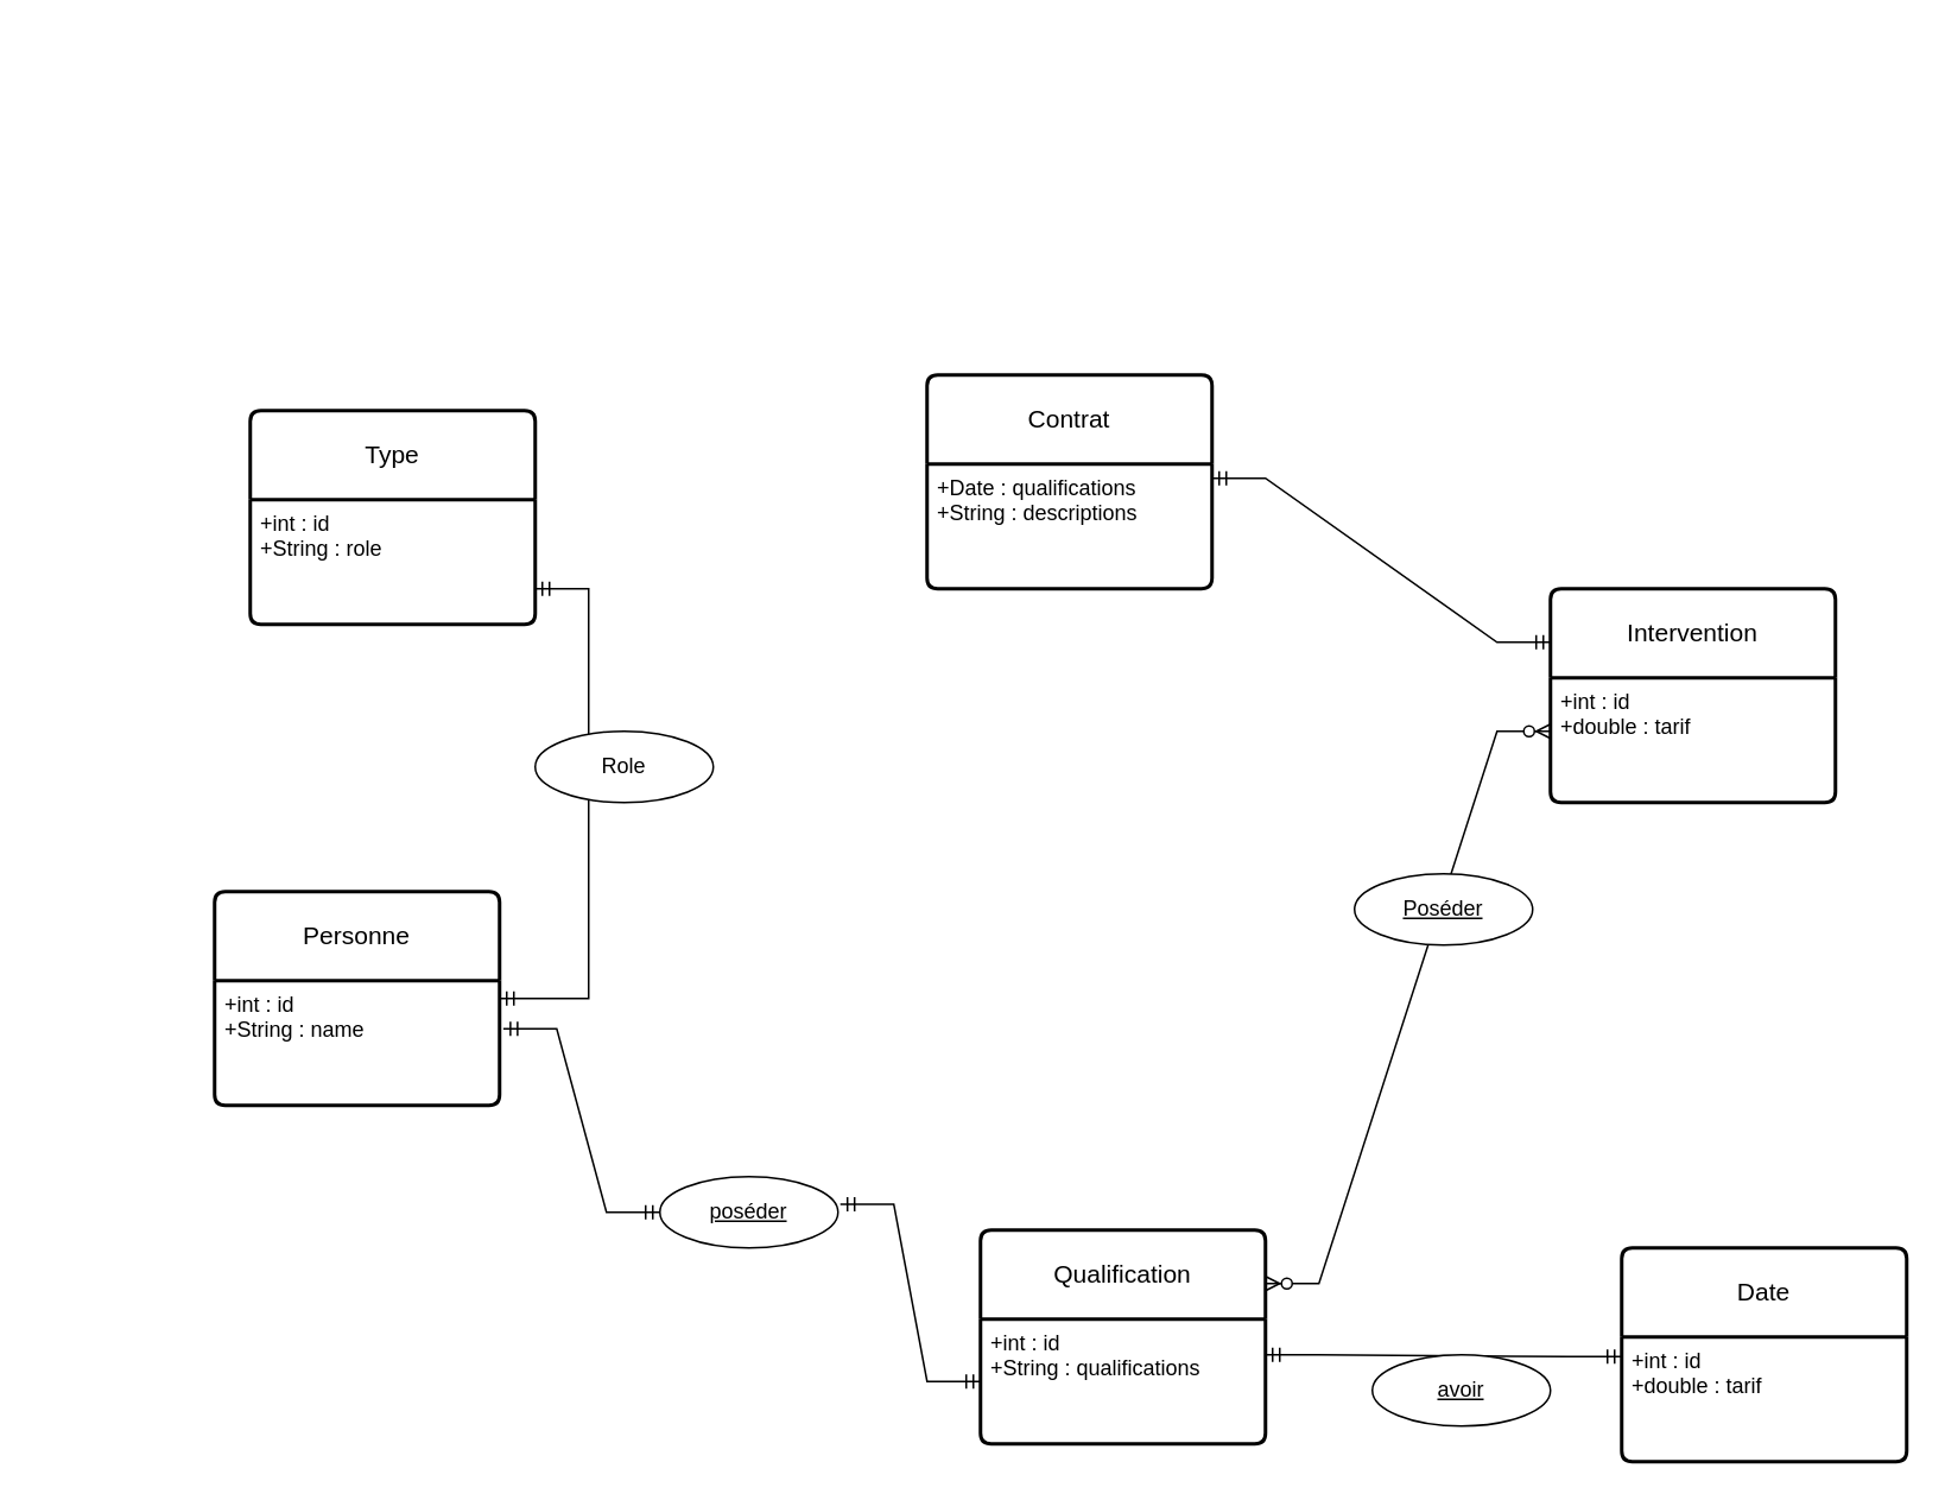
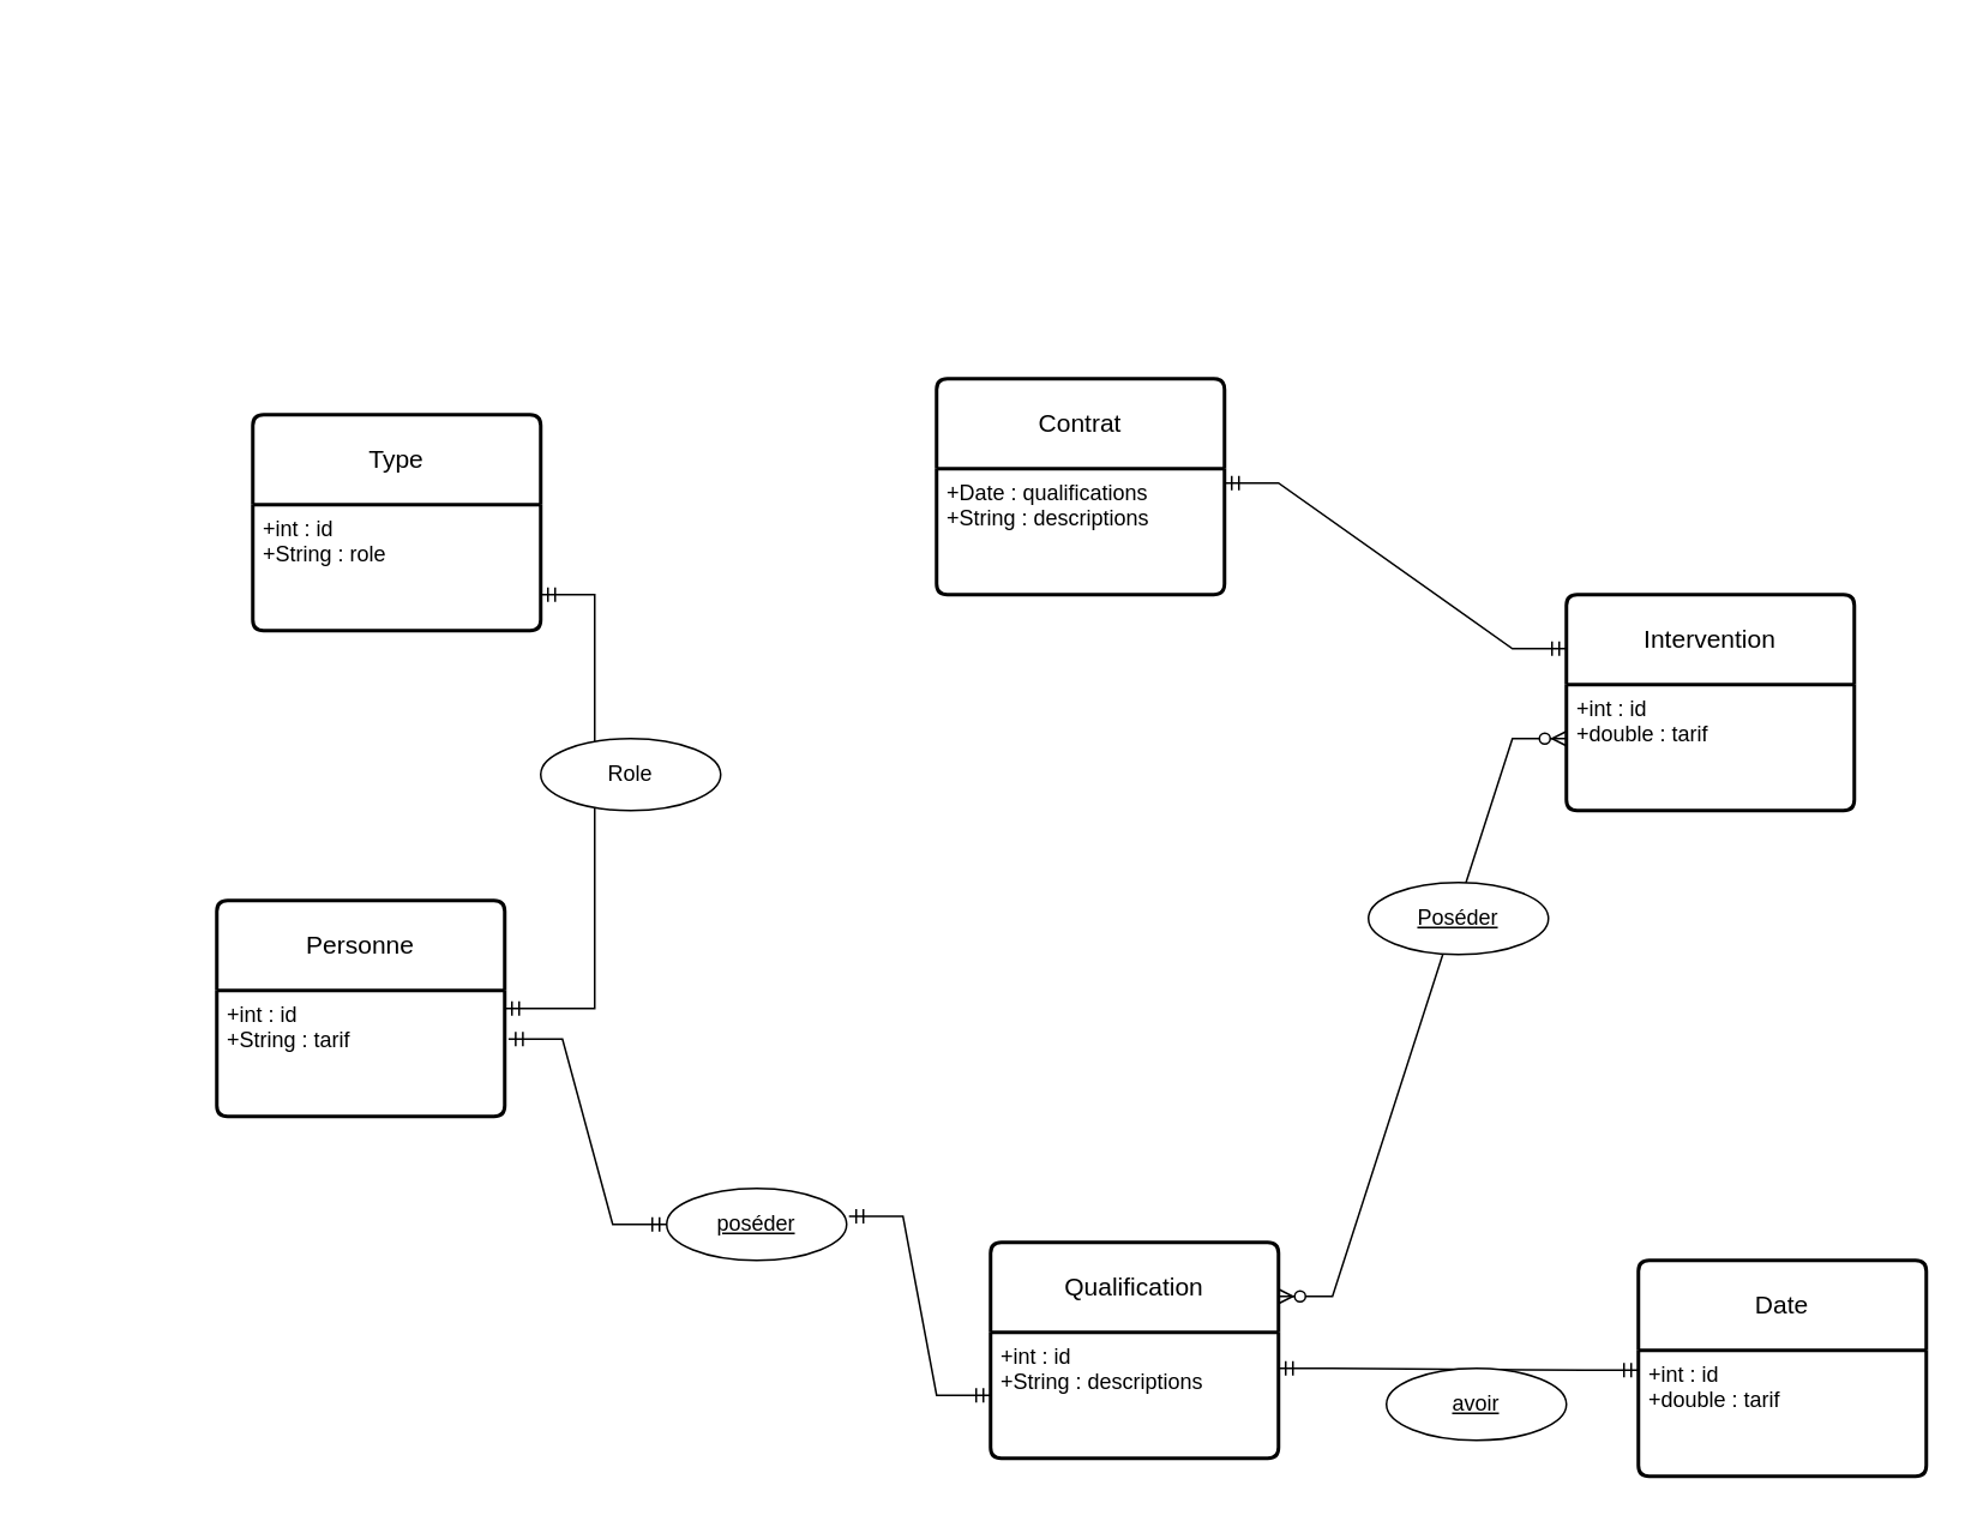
- <mxCell id="3" value="+int : id&lt;br&gt;+String : name" style="align=left;strokeColor=none;fillColor=none;spacingLeft=4;fontSize=12;verticalAlign=top;resizable=0;rotatable=0;part=1;html=1;" vertex="1" parent="2"><mxGeometry y="50" width="160" height="70" as="geometry" /></mxCell>
+ <mxCell id="3" value="+int : id&lt;br&gt;+String : tarif" style="align=left;strokeColor=none;fillColor=none;spacingLeft=4;fontSize=12;verticalAlign=top;resizable=0;rotatable=0;part=1;html=1;" vertex="1" parent="2"><mxGeometry y="50" width="160" height="70" as="geometry" /></mxCell>
- <mxCell id="15" value="+int : id&lt;br&gt;+String : qualifications" style="align=left;strokeColor=none;fillColor=none;spacingLeft=4;fontSize=12;verticalAlign=top;resizable=0;rotatable=0;part=1;html=1;" vertex="1" parent="14"><mxGeometry y="50" width="160" height="70" as="geometry" /></mxCell>
+ <mxCell id="15" value="+int : id&lt;br&gt;+String : descriptions" style="align=left;strokeColor=none;fillColor=none;spacingLeft=4;fontSize=12;verticalAlign=top;resizable=0;rotatable=0;part=1;html=1;" vertex="1" parent="14"><mxGeometry y="50" width="160" height="70" as="geometry" /></mxCell>
